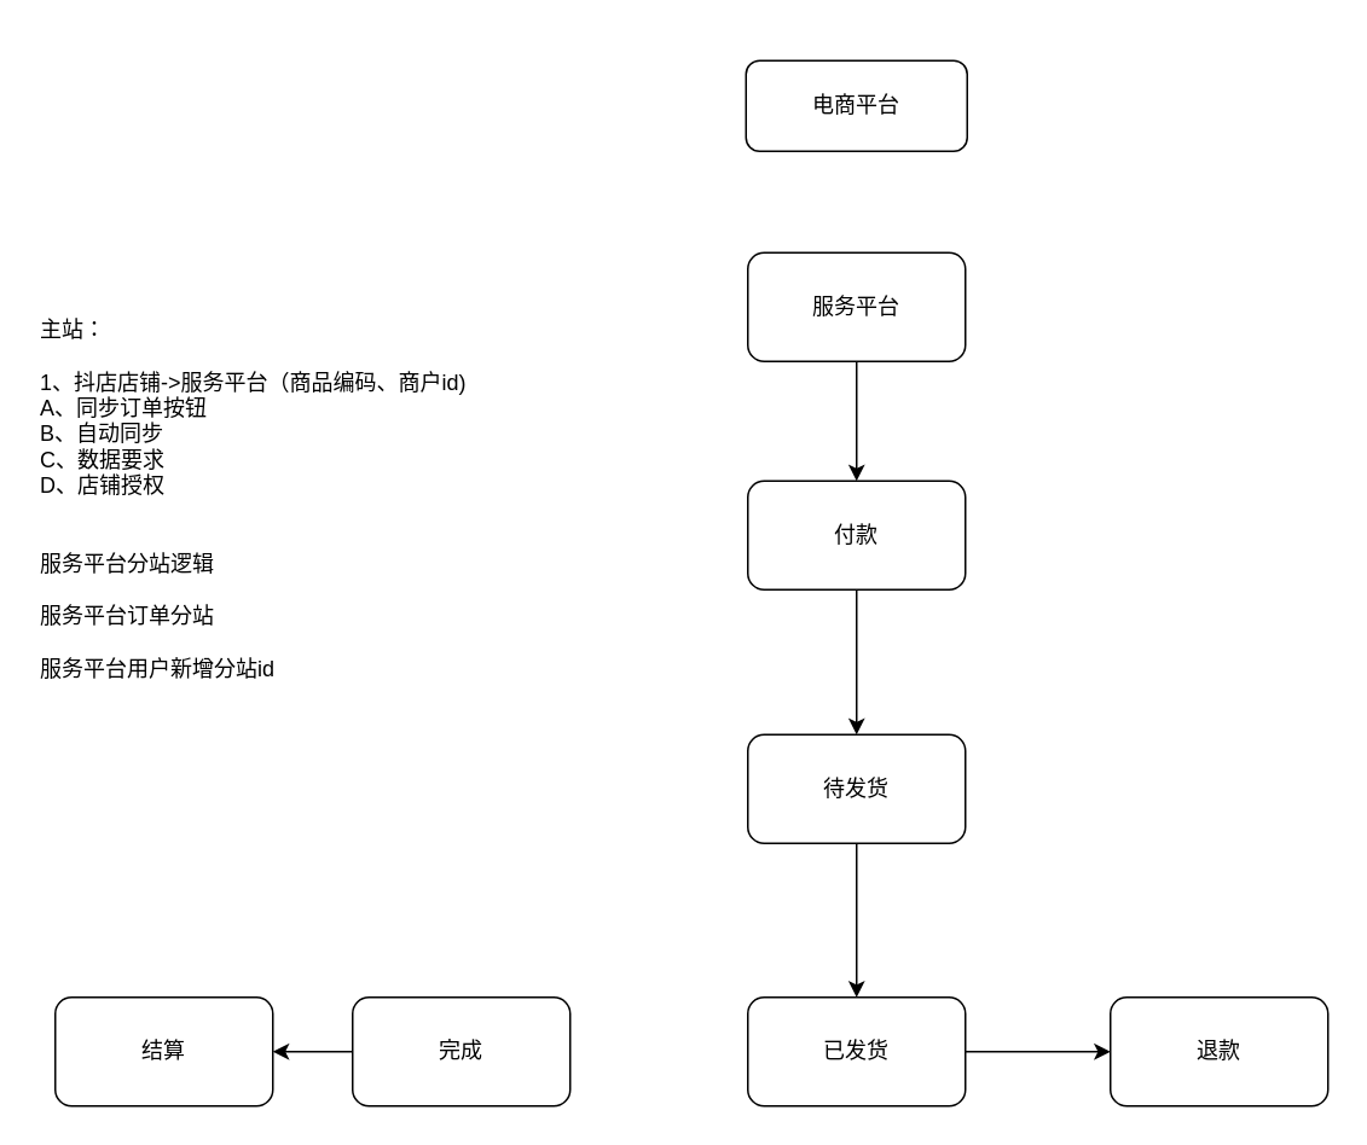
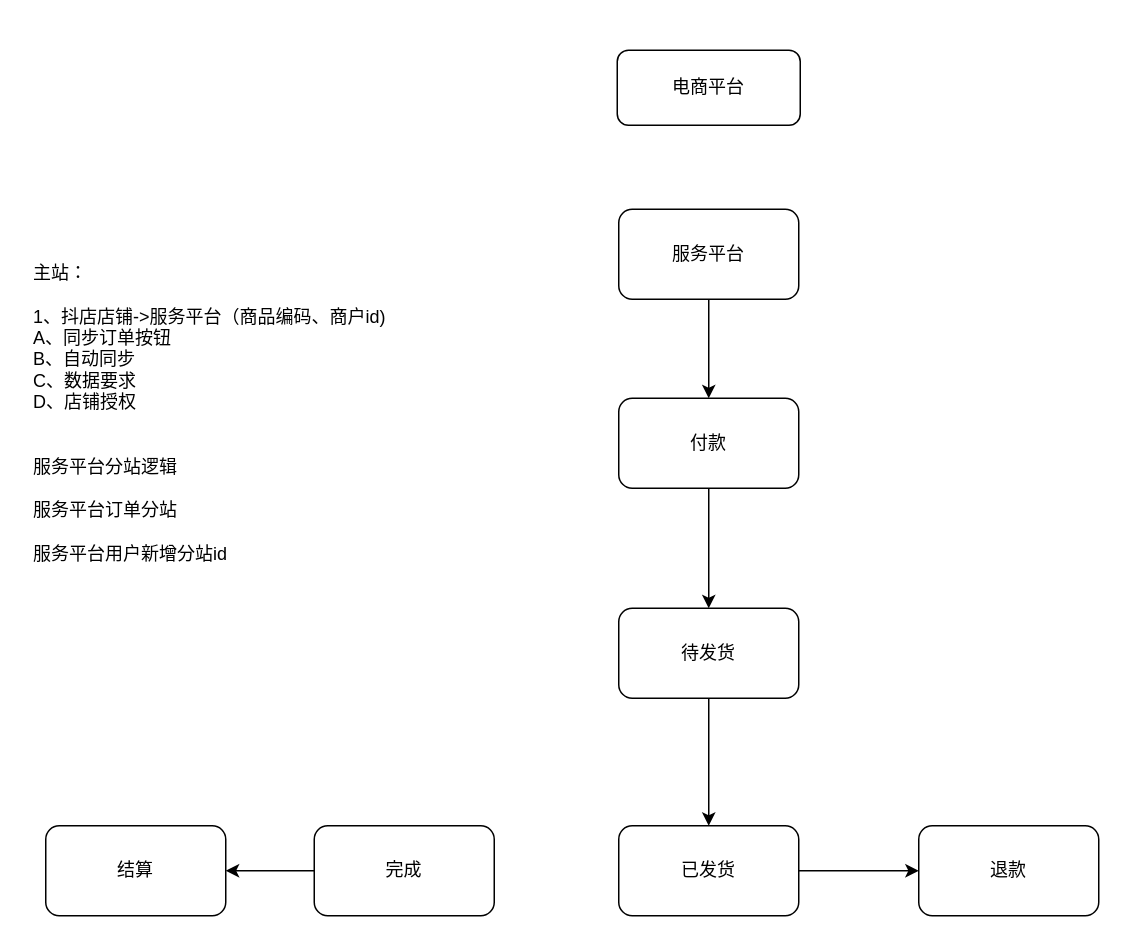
- <mxCell id="13" value="完成" style="whiteSpace=wrap;html=1;rounded=1;" parent="1" vertex="1"><mxGeometry x="194" y="550" width="120" height="60" as="geometry" /></mxCell>
+ <mxCell id="13" value="完成" style="whiteSpace=wrap;html=1;rounded=1;" parent="1" vertex="1"><mxGeometry x="209" y="550" width="120" height="60" as="geometry" /></mxCell>
